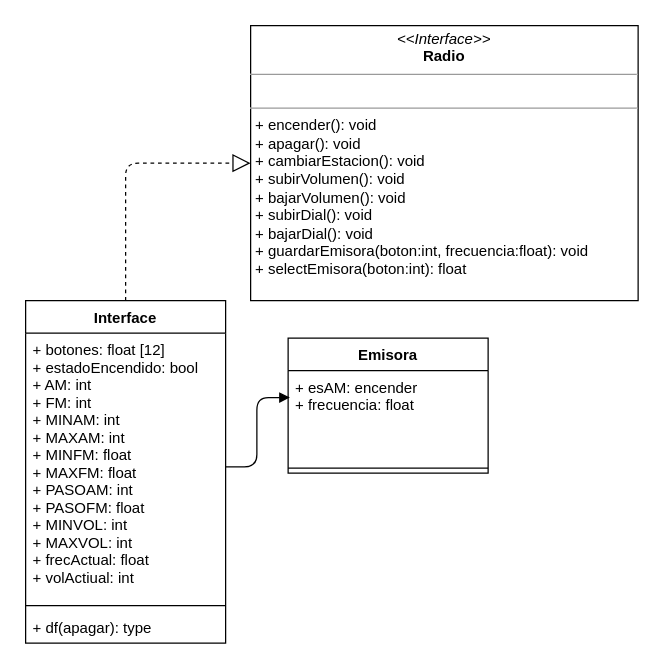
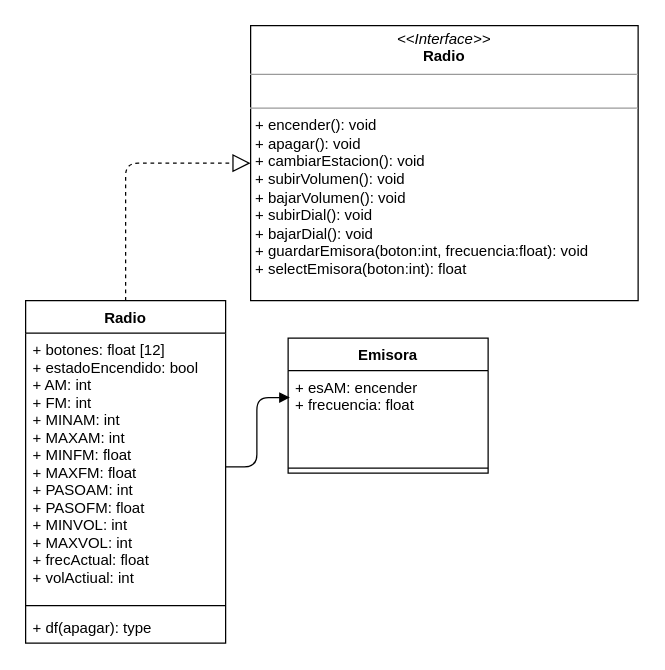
- <mxCell id="2" value="Interface" style="swimlane;fontStyle=1;align=center;verticalAlign=top;childLayout=stackLayout;horizontal=1;startSize=26;horizontalStack=0;resizeParent=1;resizeParentMax=0;resizeLast=0;collapsible=1;marginBottom=0;" vertex="1" parent="1"><mxGeometry x="20" y="240" width="160" height="274" as="geometry" /></mxCell>
+ <mxCell id="2" value="Radio" style="swimlane;fontStyle=1;align=center;verticalAlign=top;childLayout=stackLayout;horizontal=1;startSize=26;horizontalStack=0;resizeParent=1;resizeParentMax=0;resizeLast=0;collapsible=1;marginBottom=0;" vertex="1" parent="1"><mxGeometry x="20" y="240" width="160" height="274" as="geometry" /></mxCell>
